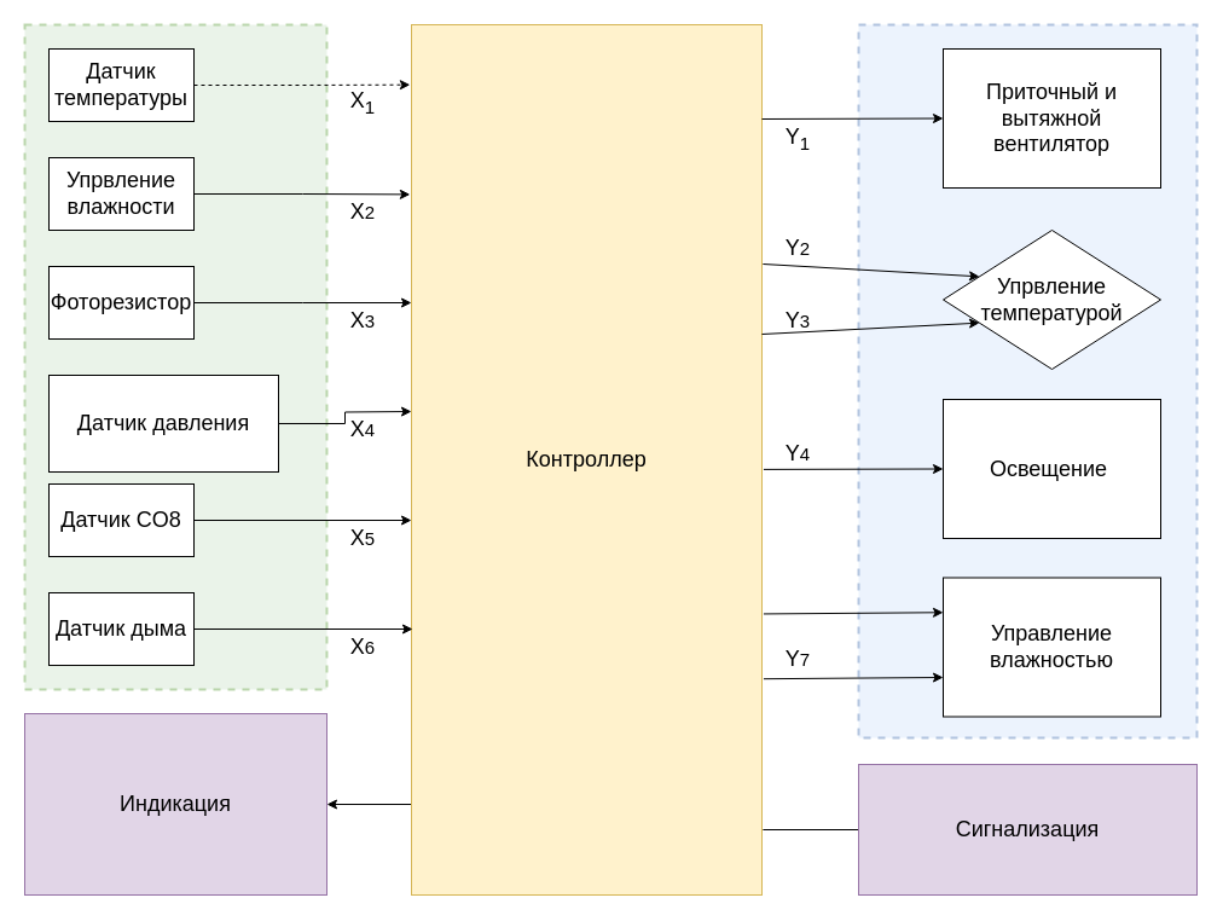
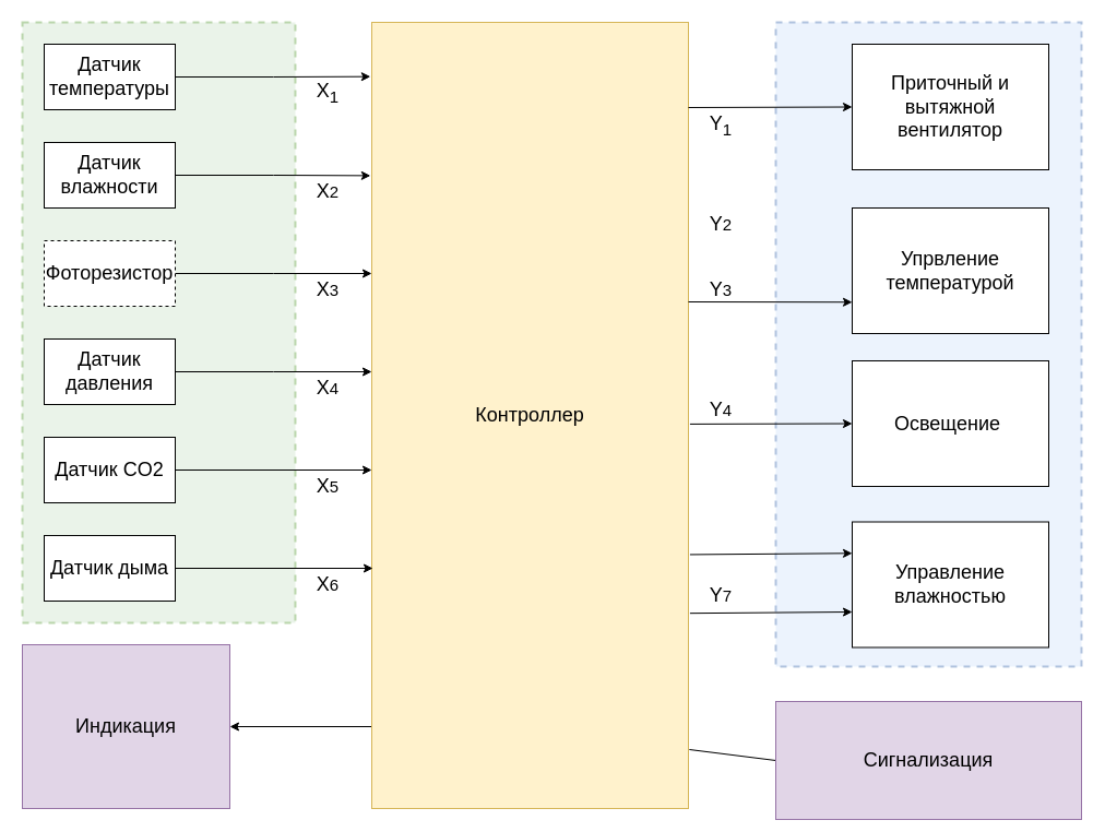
- <mxCell id="5" style="edgeStyle=orthogonalEdgeStyle;rounded=0;orthogonalLoop=1;jettySize=auto;html=1;entryX=-0.004;entryY=0.069;entryDx=0;entryDy=0;entryPerimeter=0;dashed=1;" parent="1" source="6" target="4" edge="1"><mxGeometry relative="1" as="geometry" /></mxCell>
+ <mxCell id="5" style="edgeStyle=orthogonalEdgeStyle;rounded=0;orthogonalLoop=1;jettySize=auto;html=1;entryX=-0.004;entryY=0.069;entryDx=0;entryDy=0;entryPerimeter=0;" parent="1" source="6" target="4" edge="1"><mxGeometry relative="1" as="geometry" /></mxCell>
- <mxCell id="8" value="Упрвление влажности" style="rounded=0;whiteSpace=wrap;html=1;fontSize=18;" parent="1" vertex="1"><mxGeometry x="40" y="130" width="120" height="60" as="geometry" /></mxCell>
+ <mxCell id="8" value="Датчик влажности" style="rounded=0;whiteSpace=wrap;html=1;fontSize=18;" parent="1" vertex="1"><mxGeometry x="40" y="130" width="120" height="60" as="geometry" /></mxCell>
- <mxCell id="23" value="" style="endArrow=classic;html=1;rounded=0;fontSize=18;exitX=1.003;exitY=0.275;exitDx=0;exitDy=0;exitPerimeter=0;entryX=0;entryY=0.25;entryDx=0;entryDy=0;" parent="1" source="4" edge="1" target="27"><mxGeometry width="50" height="50" relative="1" as="geometry"><mxPoint x="690" y="260" as="sourcePoint" /><mxPoint x="780" y="205" as="targetPoint" /></mxGeometry></mxCell>
- <mxCell id="27" value="Упрвление температурой" style="rhombus;whiteSpace=wrap;html=1;fontSize=18;" parent="1" vertex="1"><mxGeometry x="780" y="190" width="180" height="115" as="geometry" /></mxCell>
+ <mxCell id="27" value="Упрвление температурой" style="rounded=0;whiteSpace=wrap;html=1;fontSize=18;" parent="1" vertex="1"><mxGeometry x="780" y="190" width="180" height="115" as="geometry" /></mxCell>
- <mxCell id="10" value="Фоторезистор" style="rounded=0;whiteSpace=wrap;html=1;fontSize=18;" parent="1" vertex="1"><mxGeometry x="40" y="220" width="120" height="60" as="geometry" /></mxCell>
+ <mxCell id="10" value="Фоторезистор" style="rounded=0;whiteSpace=wrap;html=1;fontSize=18;dashed=1;" parent="1" vertex="1"><mxGeometry x="40" y="220" width="120" height="60" as="geometry" /></mxCell>
- <mxCell id="12" value="Датчик давления" style="rounded=0;whiteSpace=wrap;html=1;fontSize=18;" parent="1" vertex="1"><mxGeometry x="40" y="310" width="190" height="80" as="geometry" /></mxCell>
+ <mxCell id="12" value="Датчик давления" style="rounded=0;whiteSpace=wrap;html=1;fontSize=18;" parent="1" vertex="1"><mxGeometry x="40" y="310" width="120" height="60" as="geometry" /></mxCell>
- <mxCell id="14" value="Датчик CO8" style="rounded=0;whiteSpace=wrap;html=1;fontSize=18;" parent="1" vertex="1"><mxGeometry x="40" y="400" width="120" height="60" as="geometry" /></mxCell>
+ <mxCell id="14" value="Датчик CO2" style="rounded=0;whiteSpace=wrap;html=1;fontSize=18;" parent="1" vertex="1"><mxGeometry x="40" y="400" width="120" height="60" as="geometry" /></mxCell>
- <mxCell id="17" value="Индикация" style="rounded=0;whiteSpace=wrap;html=1;fontSize=18;fillColor=#e1d5e7;strokeColor=#9673a6;" parent="1" vertex="1"><mxGeometry x="20" y="590" width="250" height="150" as="geometry" /></mxCell>
+ <mxCell id="17" value="Индикация" style="rounded=0;whiteSpace=wrap;html=1;fontSize=18;fillColor=#e1d5e7;strokeColor=#9673a6;" parent="1" vertex="1"><mxGeometry x="20" y="590" width="190" height="150" as="geometry" /></mxCell>
- <mxCell id="38" value="Сигнализация" style="rounded=0;whiteSpace=wrap;html=1;fontSize=18;fillColor=#e1d5e7;strokeColor=#9673a6;" vertex="1" parent="1"><mxGeometry x="710" y="632" width="280" height="108" as="geometry" /></mxCell>
+ <mxCell id="38" value="Сигнализация" style="rounded=0;whiteSpace=wrap;html=1;fontSize=18;fillColor=#e1d5e7;strokeColor=#9673a6;" vertex="1" parent="1"><mxGeometry x="710" y="642" width="280" height="108" as="geometry" /></mxCell>
